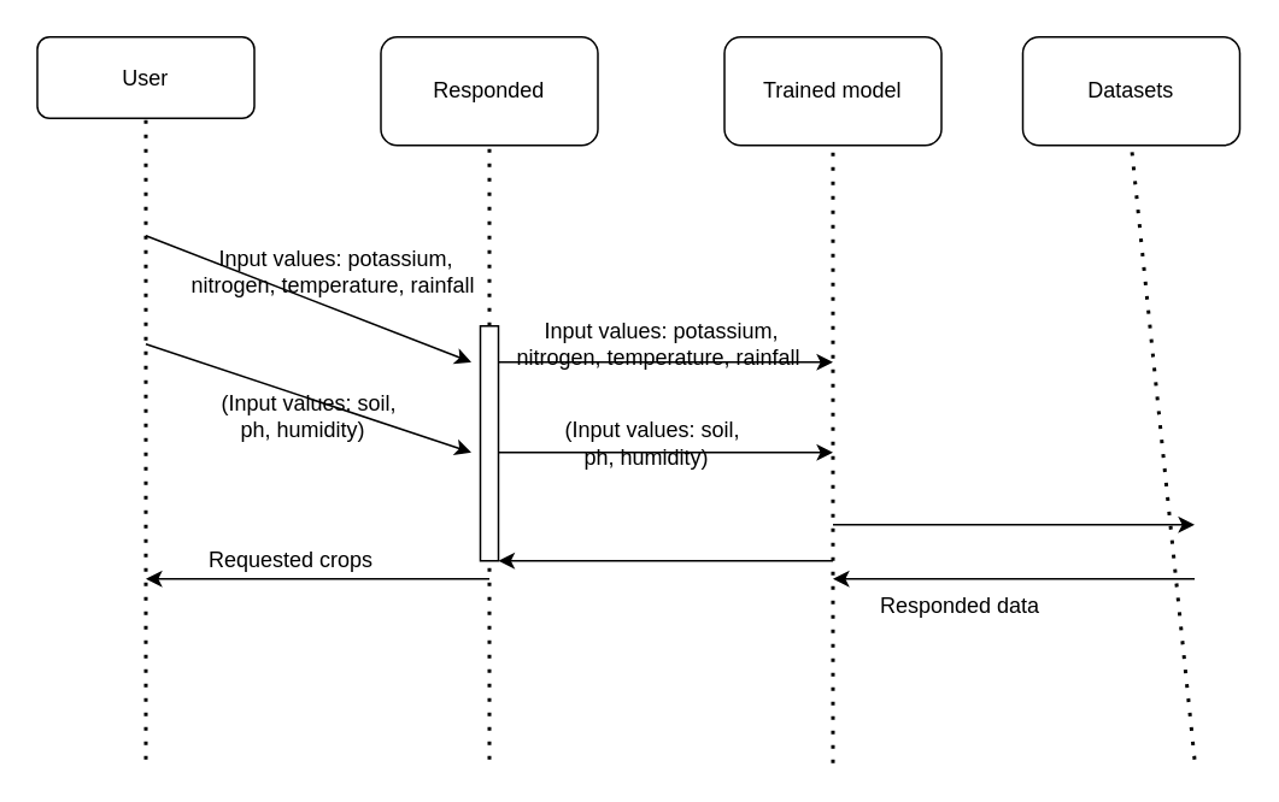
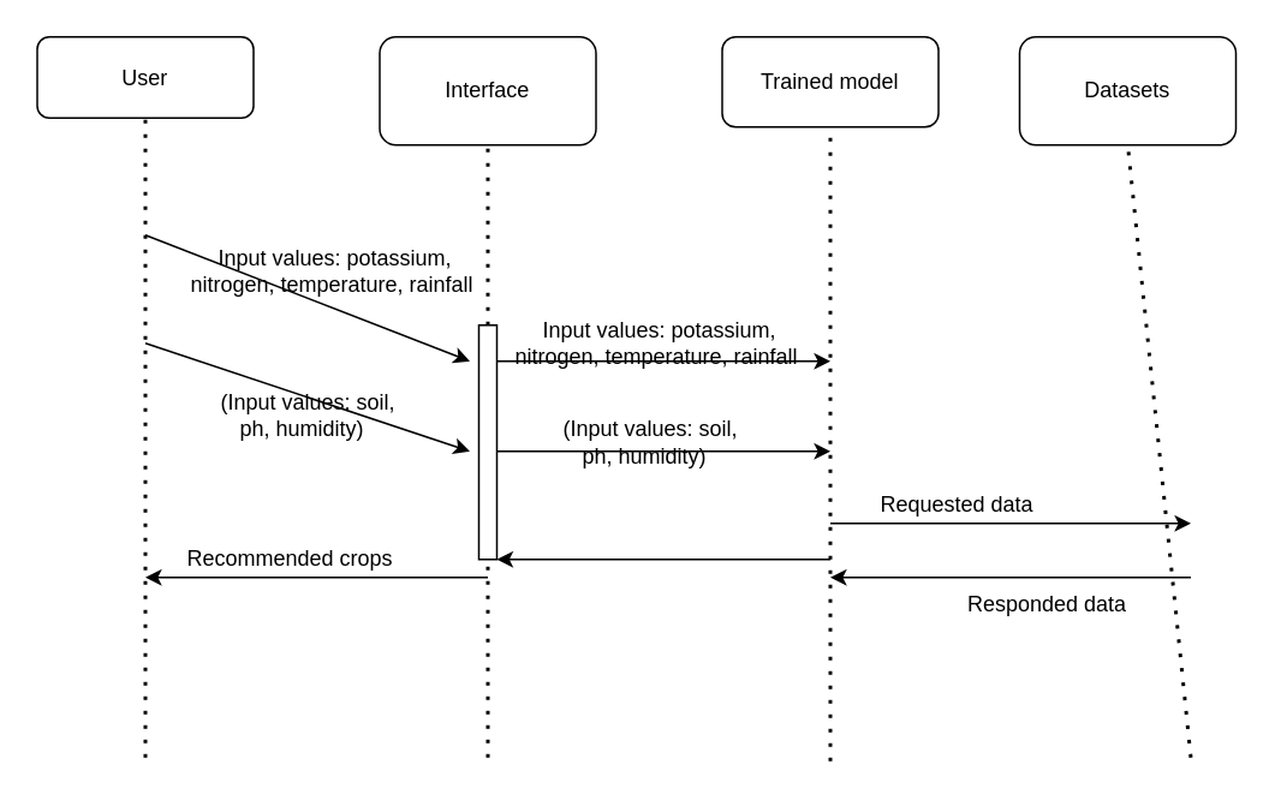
- <mxCell id="3" value="Responded" style="rounded=1;whiteSpace=wrap;html=1;" vertex="1" parent="1"><mxGeometry x="210" y="20" width="120" height="60" as="geometry" /></mxCell>
+ <mxCell id="3" value="Interface" style="rounded=1;whiteSpace=wrap;html=1;" vertex="1" parent="1"><mxGeometry x="210" y="20" width="120" height="60" as="geometry" /></mxCell>
- <mxCell id="4" value="Trained model" style="rounded=1;whiteSpace=wrap;html=1;" vertex="1" parent="1"><mxGeometry x="400" y="20" width="120" height="60" as="geometry" /></mxCell>
+ <mxCell id="4" value="Trained model" style="rounded=1;whiteSpace=wrap;html=1;" vertex="1" parent="1"><mxGeometry x="400" y="20" width="120" height="50" as="geometry" /></mxCell>
+ <mxCell id="17" value="Requested data" style="text;html=1;align=center;verticalAlign=middle;resizable=0;points=[];autosize=1;strokeColor=none;fillColor=none;" vertex="1" parent="1"><mxGeometry x="475" y="265" width="110" height="30" as="geometry" /></mxCell>
- <mxCell id="26" value="Requested crops" style="text;html=1;align=center;verticalAlign=middle;resizable=0;points=[];autosize=1;strokeColor=none;fillColor=none;" vertex="1" parent="1"><mxGeometry x="90" y="295" width="140" height="30" as="geometry" /></mxCell>
+ <mxCell id="26" value="Recommended crops" style="text;html=1;align=center;verticalAlign=middle;resizable=0;points=[];autosize=1;strokeColor=none;fillColor=none;" vertex="1" parent="1"><mxGeometry x="90" y="295" width="140" height="30" as="geometry" /></mxCell>
- <mxCell id="22" value="Responded data" style="text;html=1;align=center;verticalAlign=middle;resizable=0;points=[];autosize=1;strokeColor=none;fillColor=none;" vertex="1" parent="1"><mxGeometry x="475" y="320" width="110" height="30" as="geometry" /></mxCell>
+ <mxCell id="22" value="Responded data" style="text;html=1;align=center;verticalAlign=middle;resizable=0;points=[];autosize=1;strokeColor=none;fillColor=none;" vertex="1" parent="1"><mxGeometry x="525" y="320" width="110" height="30" as="geometry" /></mxCell>
